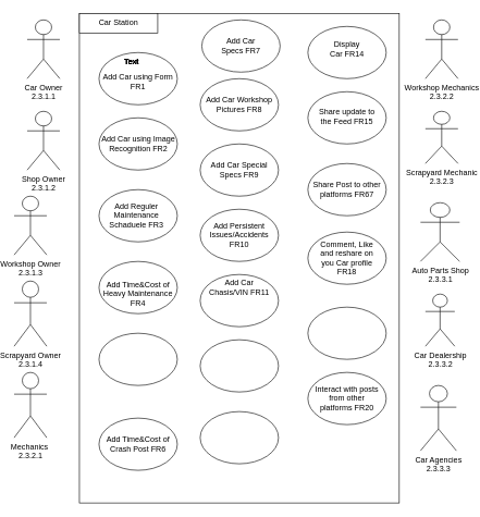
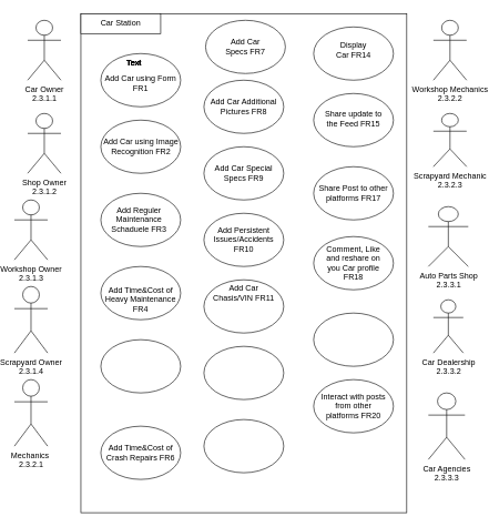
- <mxCell id="48" value="Add Car Workshop Pictures FR8" style="text;html=1;align=center;verticalAlign=middle;whiteSpace=wrap;rounded=0;" vertex="1" parent="1"><mxGeometry x="310" y="145" width="110" height="30" as="geometry" /></mxCell>
+ <mxCell id="48" value="Add Car Additional Pictures FR8" style="text;html=1;align=center;verticalAlign=middle;whiteSpace=wrap;rounded=0;" vertex="1" parent="1"><mxGeometry x="310" y="145" width="110" height="30" as="geometry" /></mxCell>
- <mxCell id="42" value="Share Post to other platforms FR67" style="text;html=1;align=center;verticalAlign=middle;whiteSpace=wrap;rounded=0;" vertex="1" parent="1"><mxGeometry x="475" y="272.5" width="110" height="35" as="geometry" /></mxCell>
+ <mxCell id="42" value="Share Post to other platforms FR17" style="text;html=1;align=center;verticalAlign=middle;whiteSpace=wrap;rounded=0;" vertex="1" parent="1"><mxGeometry x="475" y="272.5" width="110" height="35" as="geometry" /></mxCell>
- <mxCell id="54" value="Add Time&amp;amp;Cost of Crash Post FR6" style="text;html=1;align=center;verticalAlign=middle;whiteSpace=wrap;rounded=0;" vertex="1" parent="1"><mxGeometry x="155" y="665" width="110" height="30" as="geometry" /></mxCell>
+ <mxCell id="54" value="Add Time&amp;amp;Cost of Crash Repairs FR6" style="text;html=1;align=center;verticalAlign=middle;whiteSpace=wrap;rounded=0;" vertex="1" parent="1"><mxGeometry x="155" y="665" width="110" height="30" as="geometry" /></mxCell>
